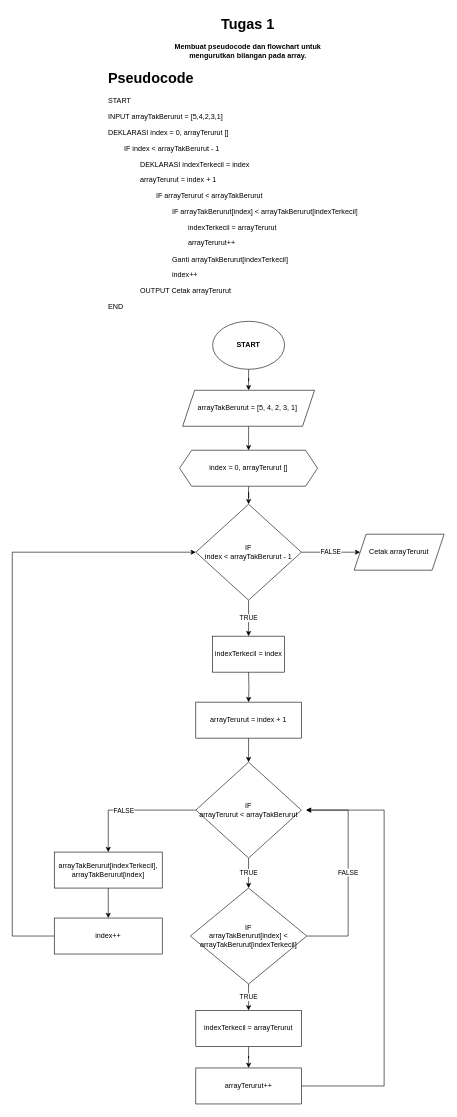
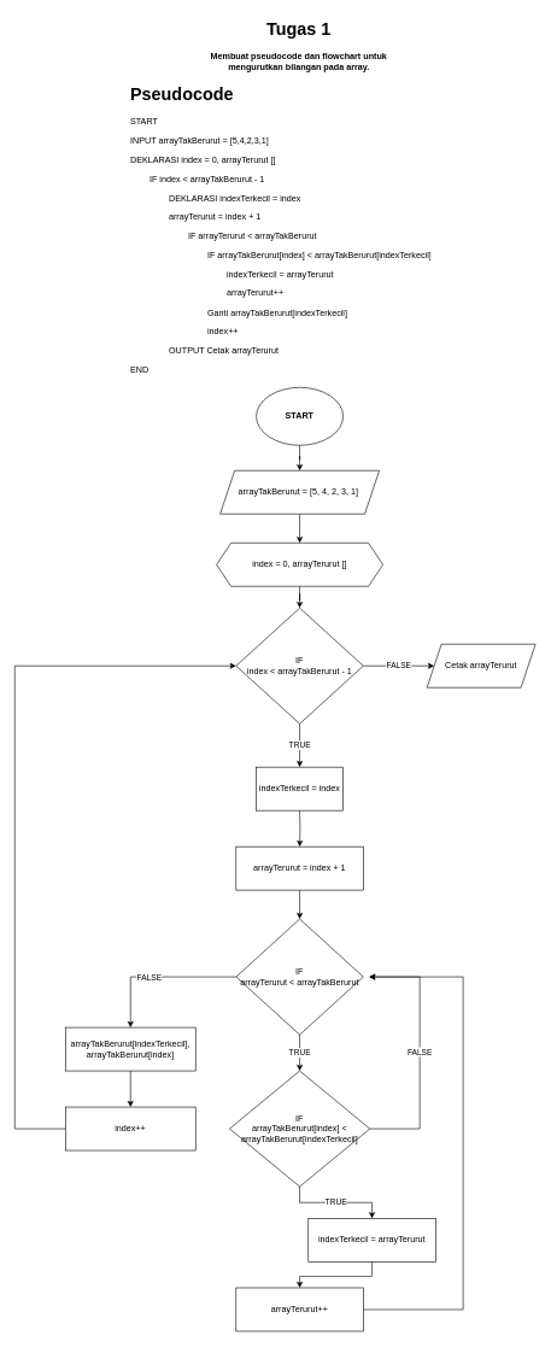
- <mxCell id="22" value="indexTerkecil = arrayTerurut" style="rounded=0;whiteSpace=wrap;html=1;" parent="1" vertex="1"><mxGeometry x="326" y="1684" width="176" height="60" as="geometry" /></mxCell>
+ <mxCell id="22" value="indexTerkecil = arrayTerurut" style="rounded=0;whiteSpace=wrap;html=1;" parent="1" vertex="1"><mxGeometry x="426" y="1684" width="176" height="60" as="geometry" /></mxCell>
